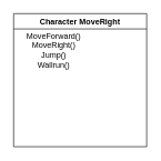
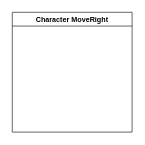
- <mxCell id="3" value="MoveForward()&lt;br&gt;MoveRight()&lt;br&gt;Jump()&lt;br&gt;Wallrun()" style="text;html=1;align=center;verticalAlign=middle;resizable=0;points=[];autosize=1;strokeColor=none;fillColor=none;" vertex="1" parent="2"><mxGeometry x="10" y="25" width="100" height="60" as="geometry" /></mxCell>
